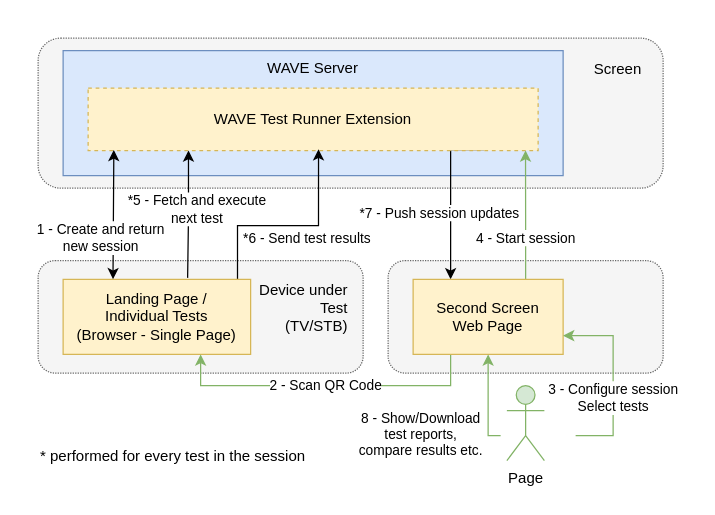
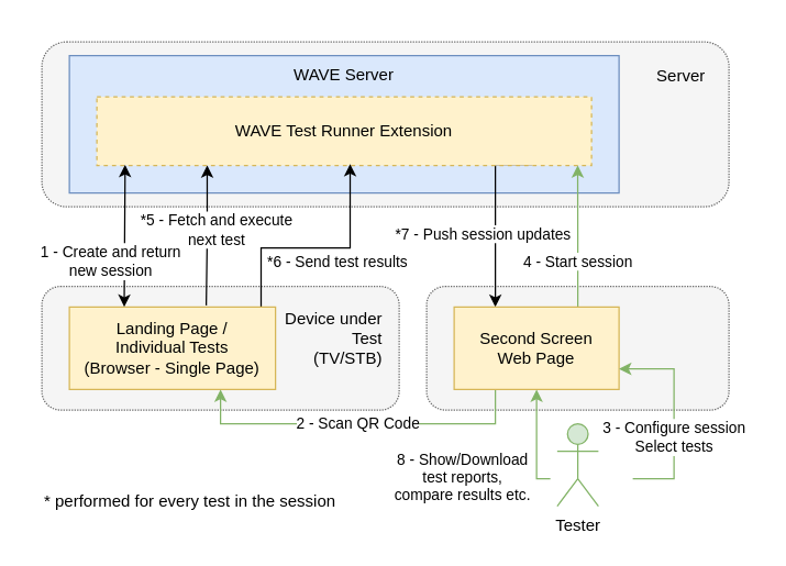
- <mxCell id="7" value="Screen" style="text;html=1;strokeColor=none;fillColor=none;align=right;verticalAlign=middle;whiteSpace=wrap;rounded=0;dashed=1;" vertex="1" parent="1"><mxGeometry x="455" y="40" width="60" height="30" as="geometry" /></mxCell>
+ <mxCell id="7" value="Server" style="text;html=1;strokeColor=none;fillColor=none;align=right;verticalAlign=middle;whiteSpace=wrap;rounded=0;dashed=1;" vertex="1" parent="1"><mxGeometry x="455" y="40" width="60" height="30" as="geometry" /></mxCell>
- <mxCell id="17" value="&lt;div&gt;Page&lt;/div&gt;" style="shape=umlActor;verticalLabelPosition=bottom;verticalAlign=top;html=1;outlineConnect=0;fillColor=#d5e8d4;strokeColor=#82b366;" vertex="1" parent="1"><mxGeometry x="405" y="308" width="30" height="60" as="geometry" /></mxCell>
+ <mxCell id="17" value="&lt;div&gt;Tester&lt;/div&gt;" style="shape=umlActor;verticalLabelPosition=bottom;verticalAlign=top;html=1;outlineConnect=0;fillColor=#d5e8d4;strokeColor=#82b366;" vertex="1" parent="1"><mxGeometry x="405" y="308" width="30" height="60" as="geometry" /></mxCell>
